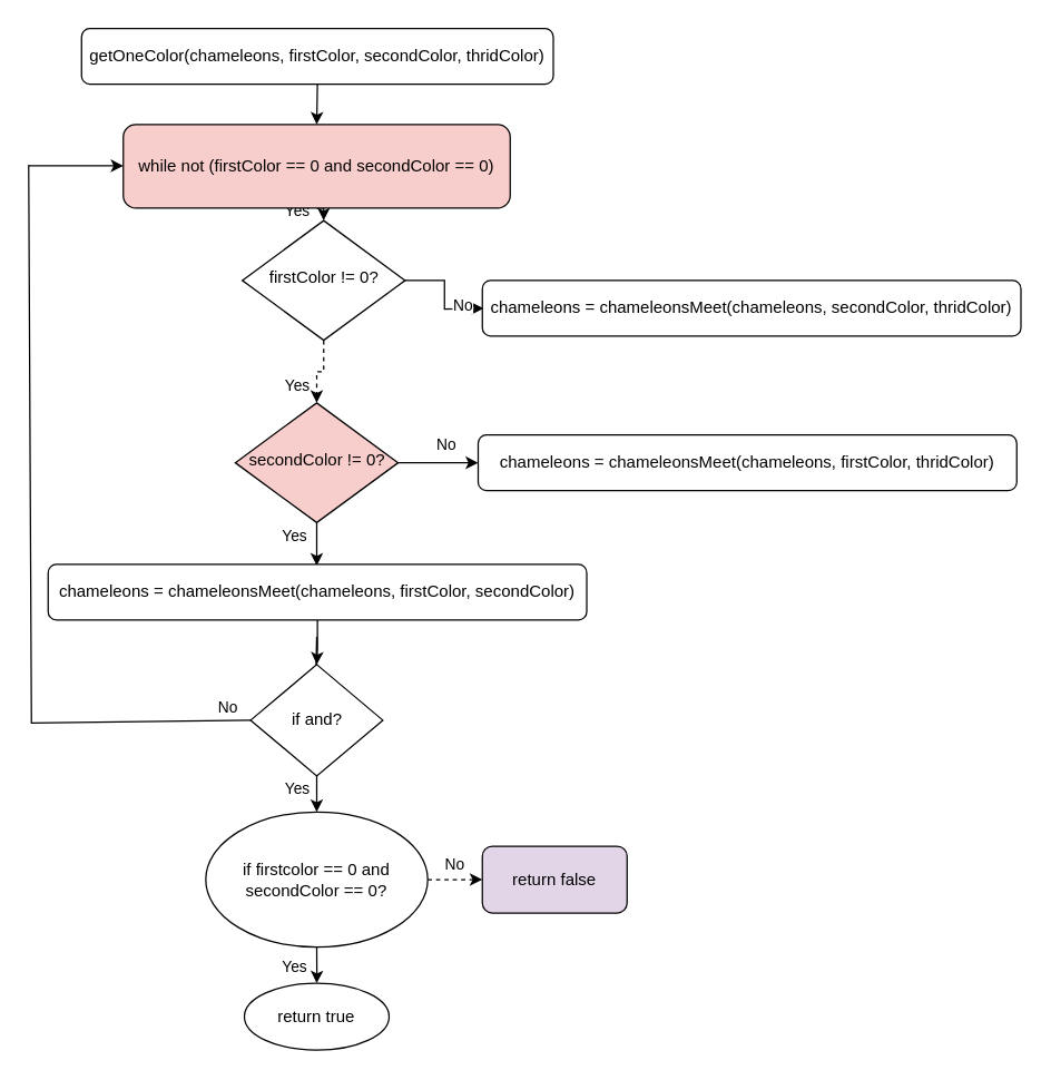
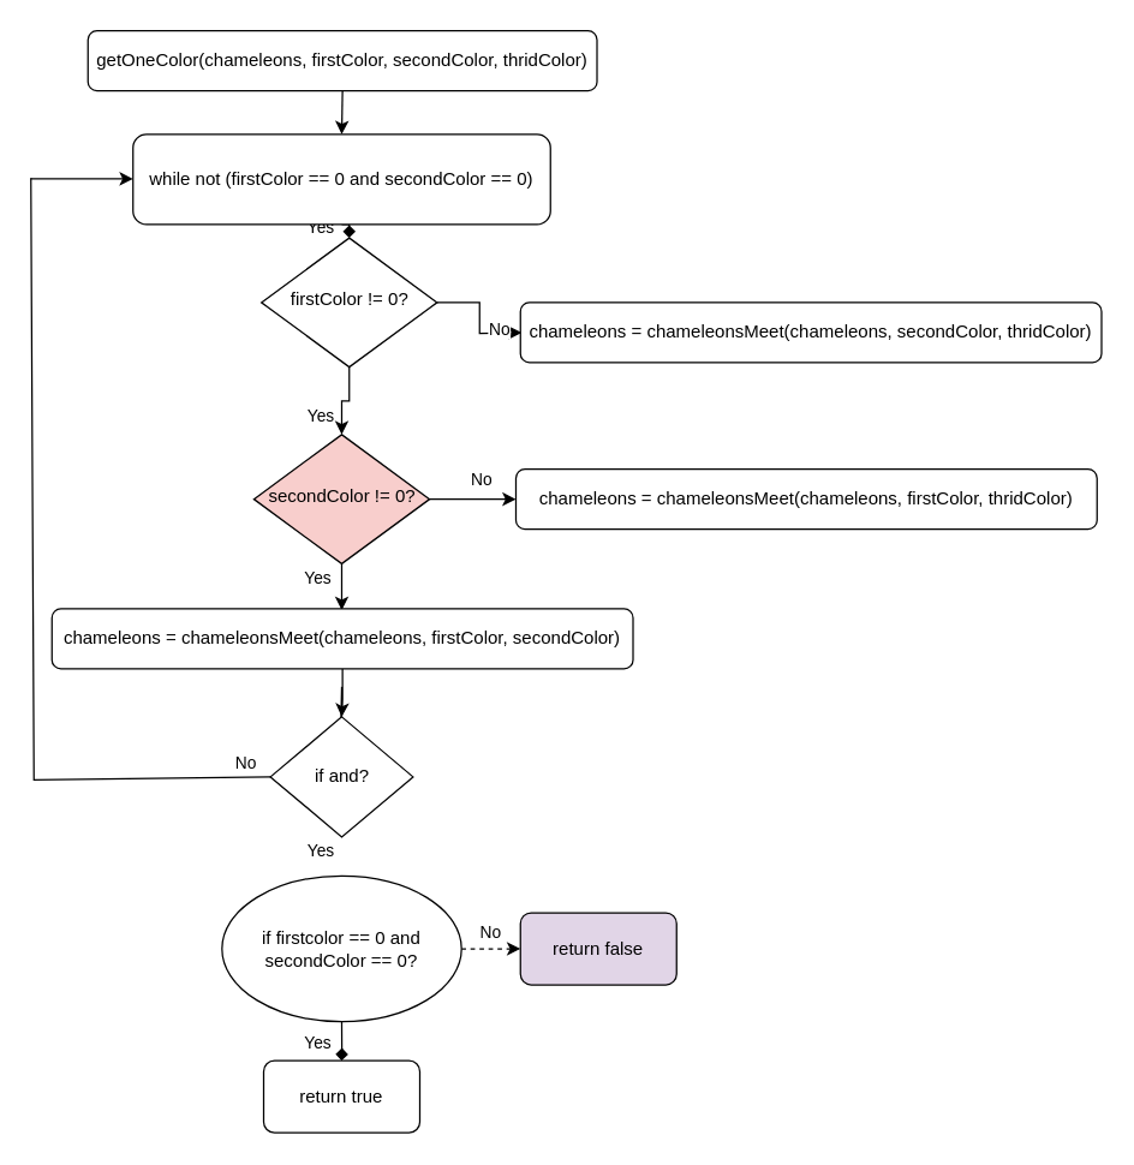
- <mxCell id="8" value="while not (firstColor == 0 and secondColor == 0)" style="rounded=1;whiteSpace=wrap;html=1;fillColor=#f8cecc;" vertex="1" parent="1"><mxGeometry x="88" y="89" width="278" height="60" as="geometry" /></mxCell>
+ <mxCell id="8" value="while not (firstColor == 0 and secondColor == 0)" style="rounded=1;whiteSpace=wrap;html=1;" vertex="1" parent="1"><mxGeometry x="88" y="89" width="278" height="60" as="geometry" /></mxCell>
- <mxCell id="7" value="Yes" style="edgeStyle=orthogonalEdgeStyle;rounded=0;orthogonalLoop=1;jettySize=auto;html=1;exitX=0.5;exitY=1;exitDx=0;exitDy=0;entryX=0.5;entryY=0;entryDx=0;entryDy=0;" edge="1" parent="1" source="8" target="6"><mxGeometry x="-0.029" y="-19" relative="1" as="geometry"><mxPoint as="offset" /></mxGeometry></mxCell>
+ <mxCell id="7" value="Yes" style="edgeStyle=orthogonalEdgeStyle;rounded=0;orthogonalLoop=1;jettySize=auto;html=1;exitX=0.5;exitY=1;exitDx=0;exitDy=0;entryX=0.5;entryY=0;entryDx=0;entryDy=0;endArrow=diamond;" edge="1" parent="1" source="8" target="6"><mxGeometry x="-0.029" y="-19" relative="1" as="geometry"><mxPoint as="offset" /></mxGeometry></mxCell>
- <mxCell id="5" value="Yes" style="edgeStyle=orthogonalEdgeStyle;rounded=0;orthogonalLoop=1;jettySize=auto;html=1;dashed=1;" edge="1" parent="1" source="6" target="13"><mxGeometry x="0.527" y="-14" relative="1" as="geometry"><mxPoint as="offset" /></mxGeometry></mxCell>
+ <mxCell id="5" value="Yes" style="edgeStyle=orthogonalEdgeStyle;rounded=0;orthogonalLoop=1;jettySize=auto;html=1;" edge="1" parent="1" source="6" target="13"><mxGeometry x="0.527" y="-14" relative="1" as="geometry"><mxPoint as="offset" /></mxGeometry></mxCell>
- <mxCell id="19" value="" style="edgeStyle=orthogonalEdgeStyle;rounded=0;orthogonalLoop=1;jettySize=auto;html=1;" edge="1" parent="1" source="20" target="25"><mxGeometry relative="1" as="geometry" /></mxCell>
- <mxCell id="23" value="Yes" style="edgeStyle=orthogonalEdgeStyle;rounded=0;orthogonalLoop=1;jettySize=auto;html=1;" edge="1" parent="1" source="25" target="26"><mxGeometry x="-0.231" y="-12" relative="1" as="geometry"><mxPoint x="-4" y="4" as="offset" /></mxGeometry></mxCell>
+ <mxCell id="23" value="Yes" style="edgeStyle=orthogonalEdgeStyle;rounded=0;orthogonalLoop=1;jettySize=auto;html=1;endArrow=diamond;" edge="1" parent="1" source="25" target="26"><mxGeometry x="-0.231" y="-12" relative="1" as="geometry"><mxPoint x="-4" y="4" as="offset" /></mxGeometry></mxCell>
- <mxCell id="26" value="return true" style="ellipse;whiteSpace=wrap;html=1;" vertex="1" parent="1"><mxGeometry x="175" y="706" width="104" height="48" as="geometry" /></mxCell>
+ <mxCell id="26" value="return true" style="rounded=1;whiteSpace=wrap;html=1;" vertex="1" parent="1"><mxGeometry x="175" y="706" width="104" height="48" as="geometry" /></mxCell>
